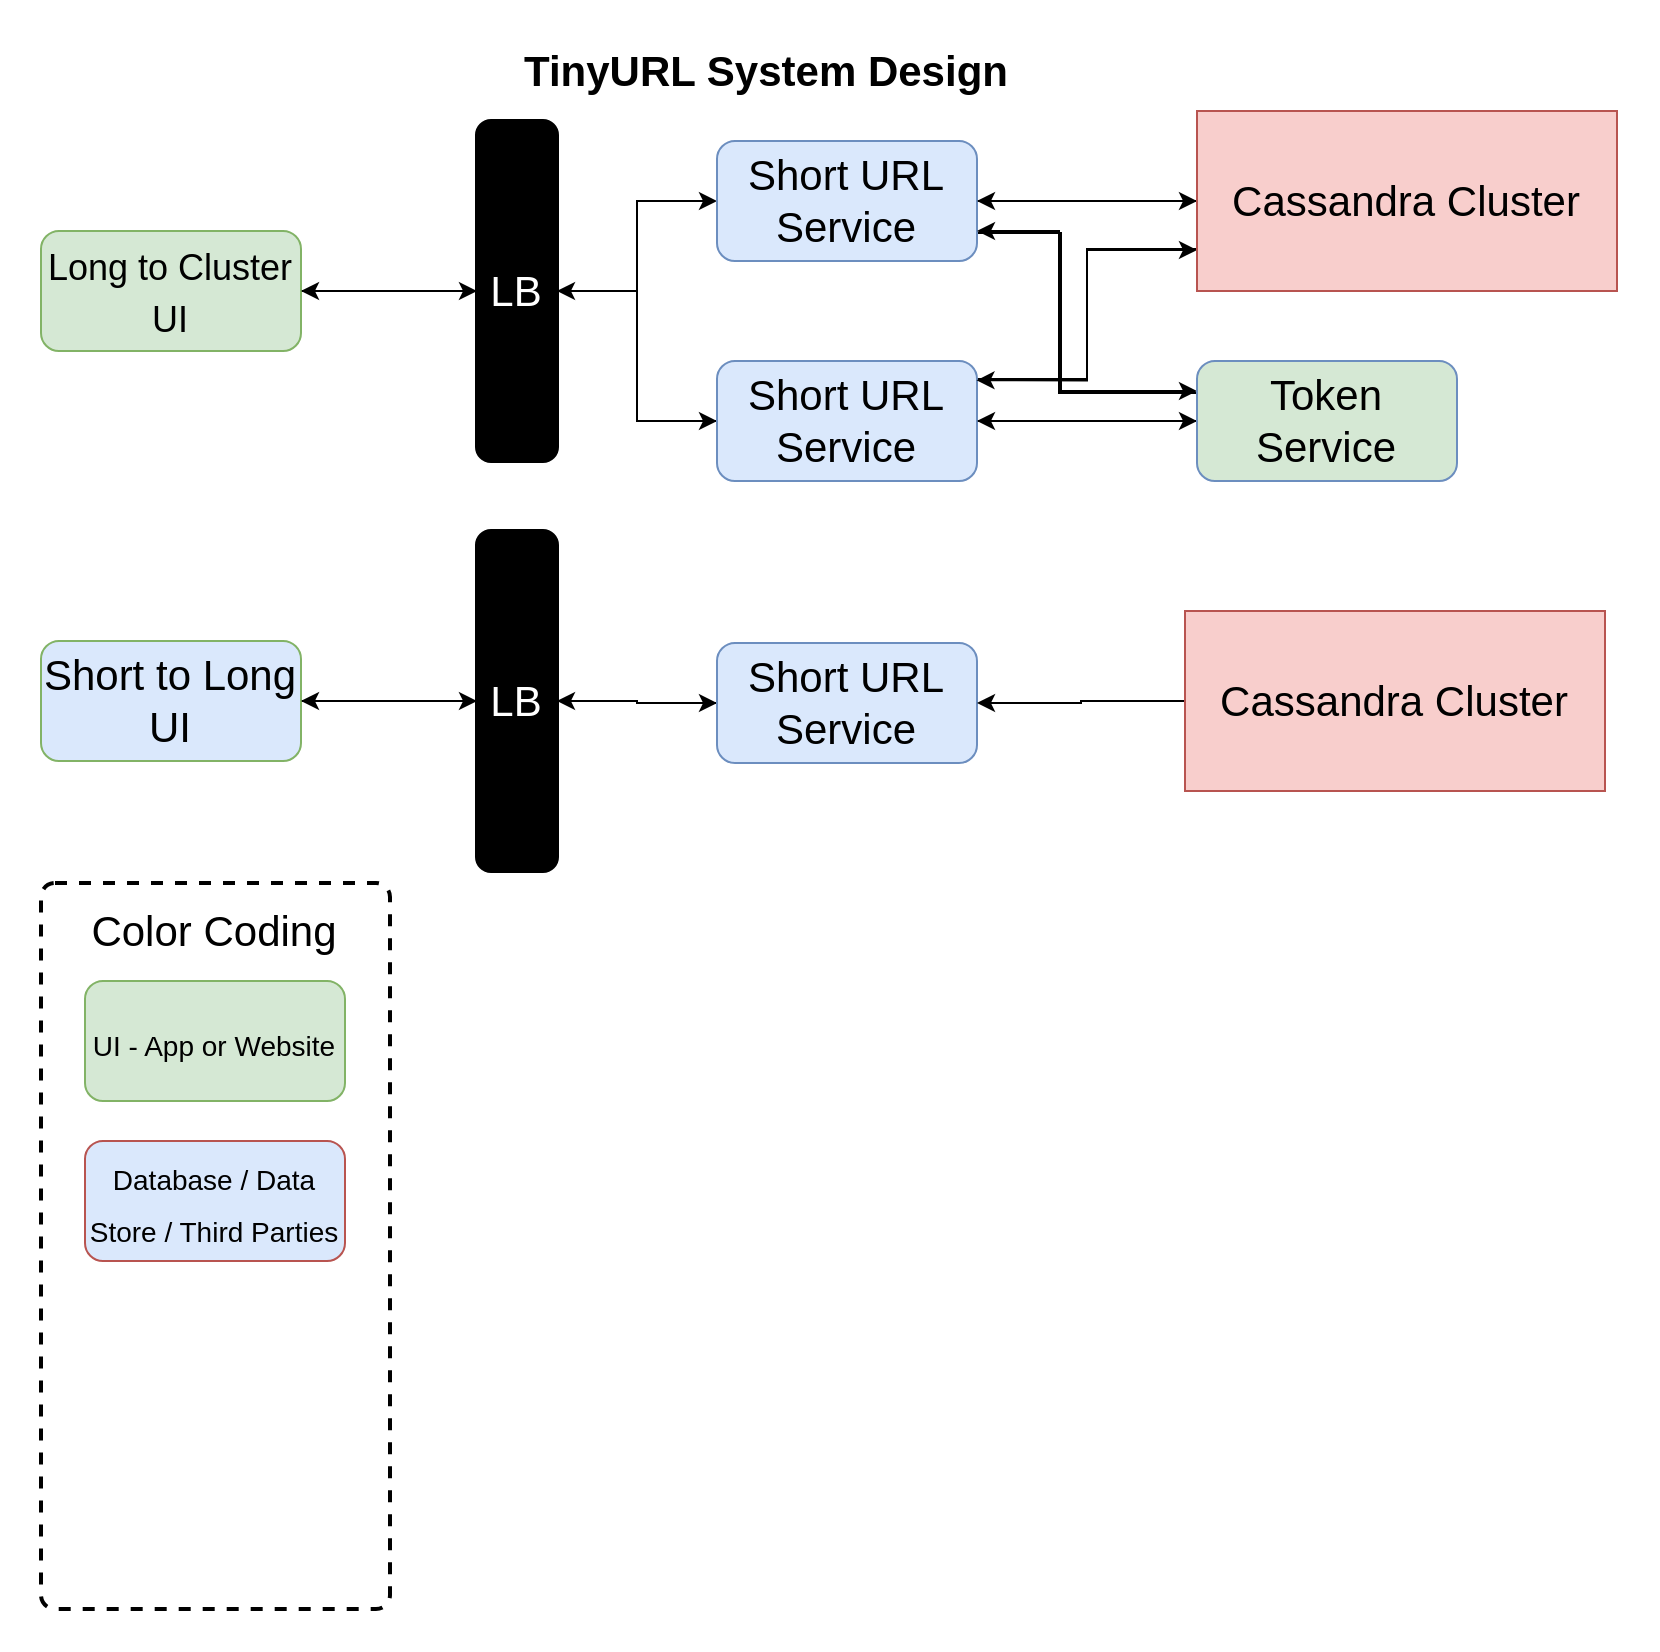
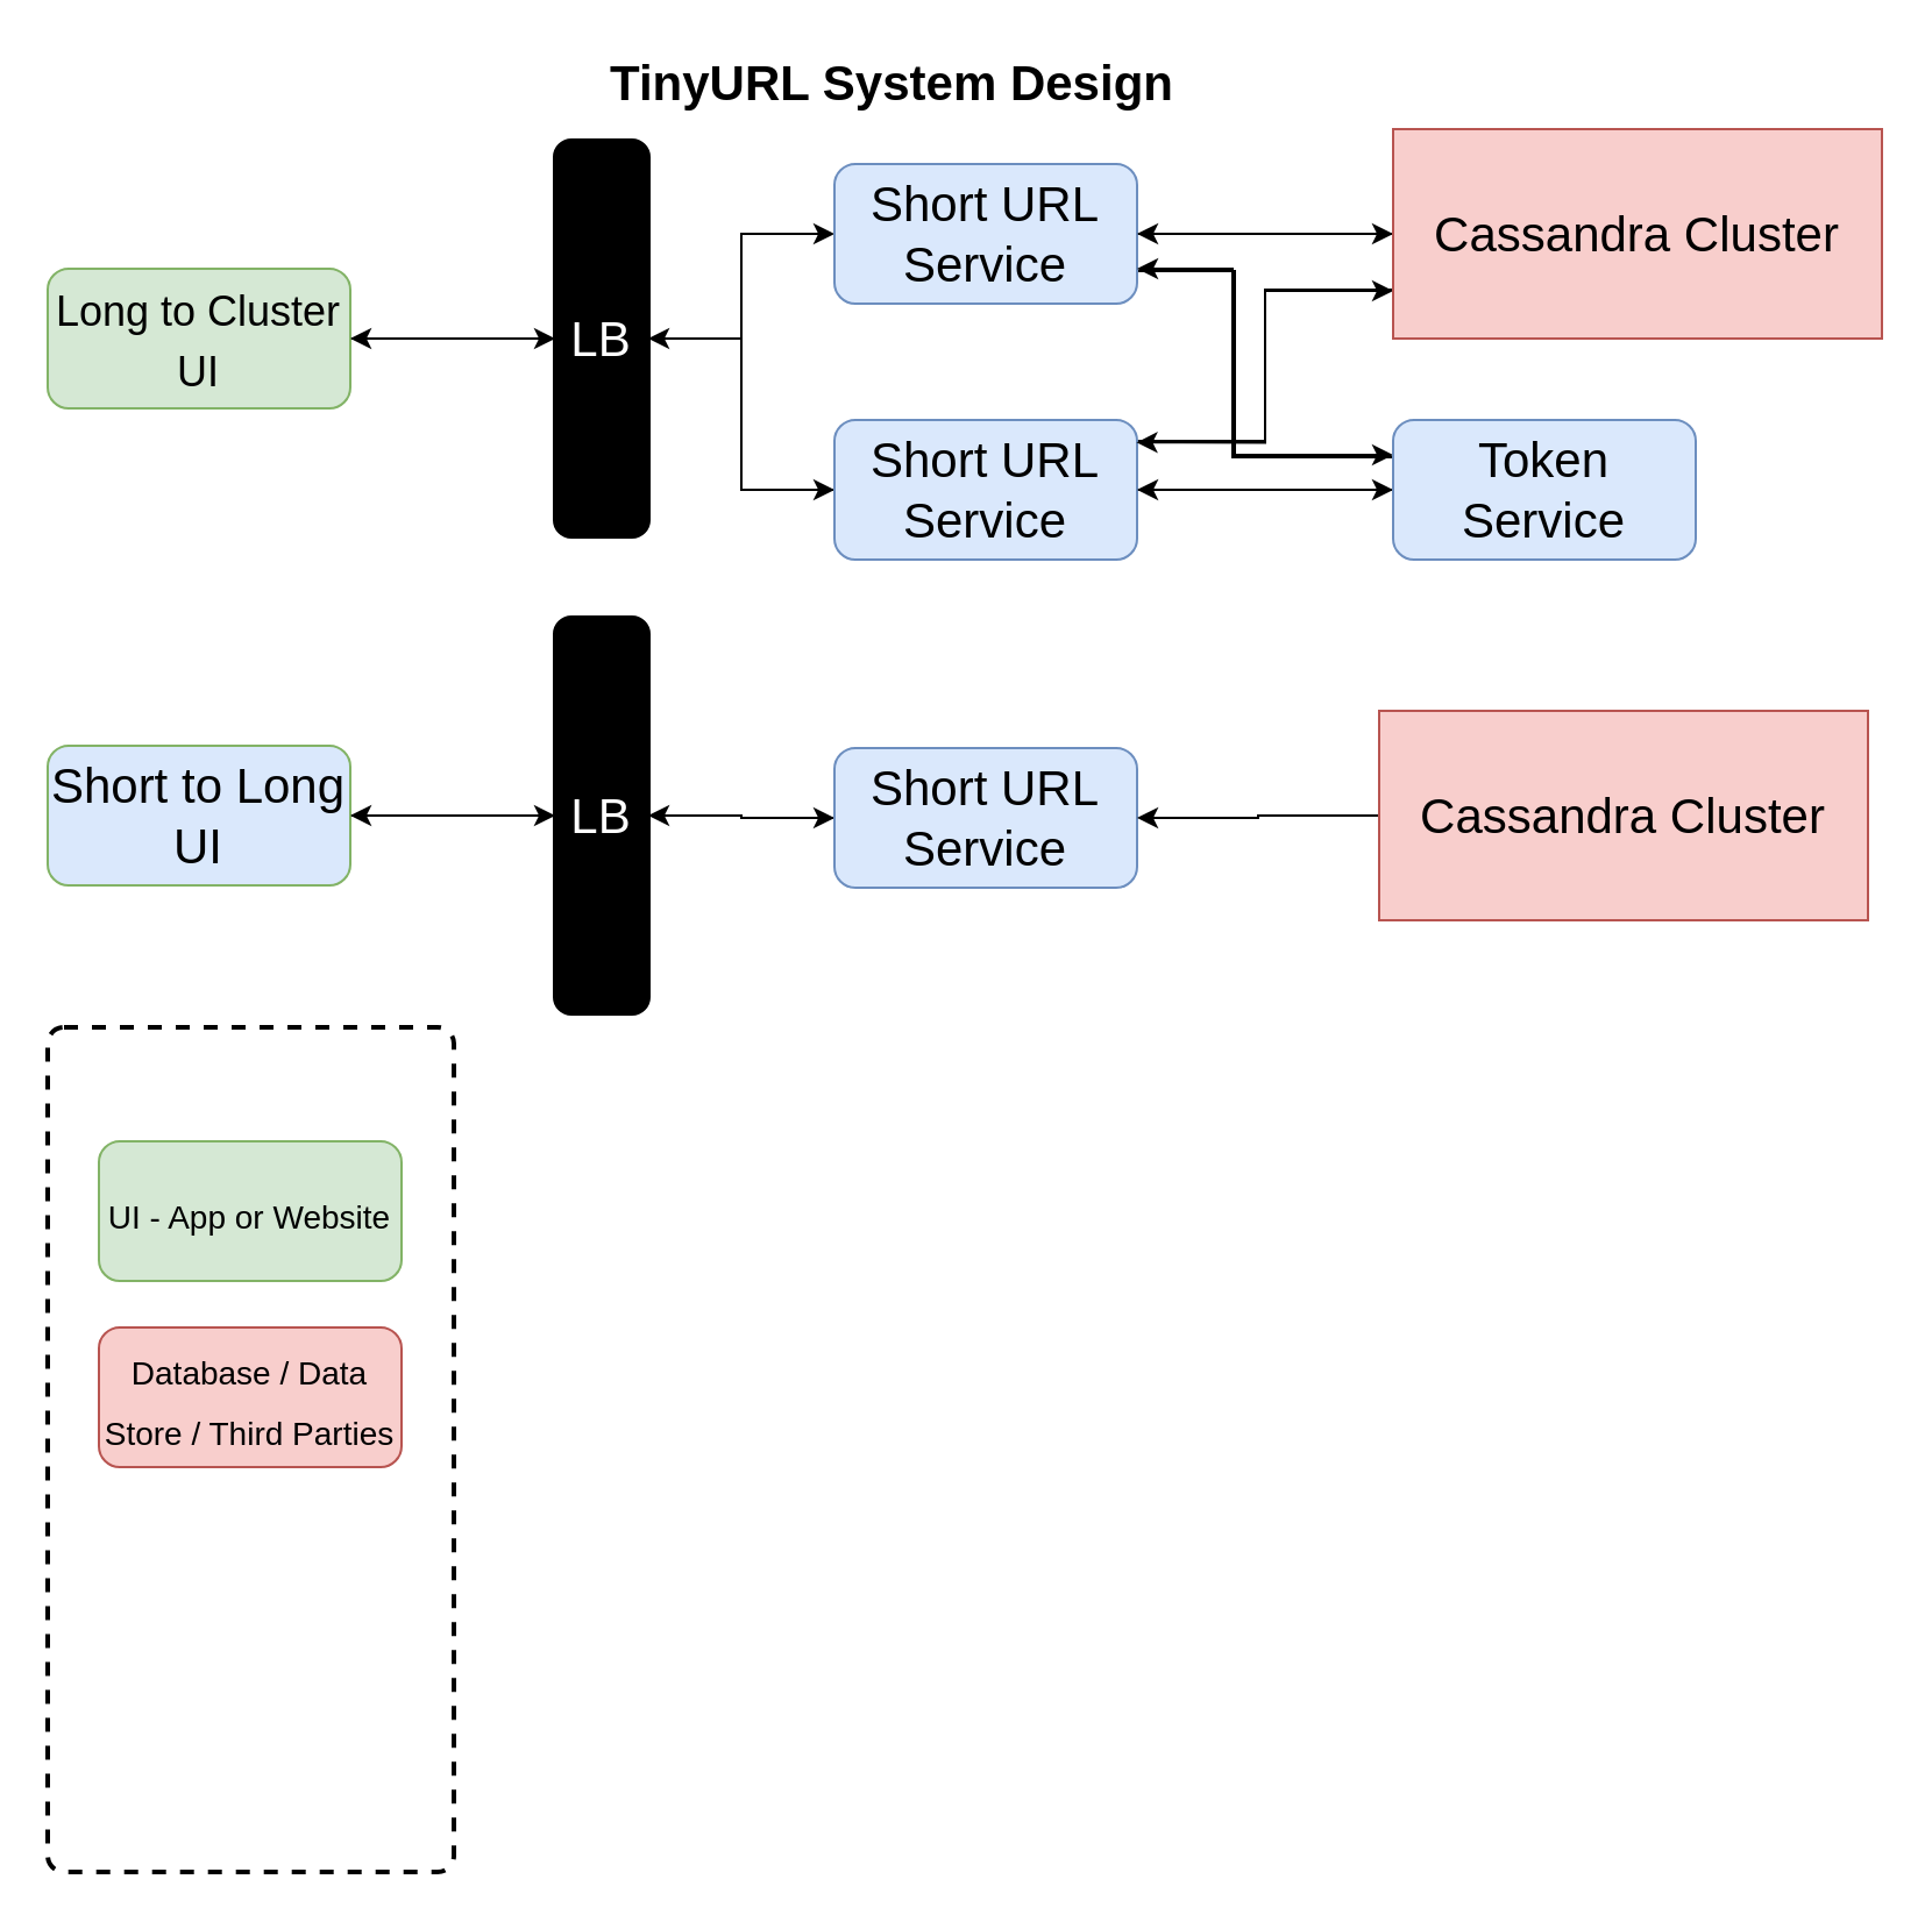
- <mxCell id="26" value="Token Service" style="rounded=1;whiteSpace=wrap;html=1;fontSize=21;fillColor=#d5e8d4;strokeColor=#6c8ebf;" parent="1" vertex="1"><mxGeometry x="598" y="180" width="130" height="60" as="geometry" /></mxCell>
+ <mxCell id="26" value="Token Service" style="rounded=1;whiteSpace=wrap;html=1;fontSize=21;fillColor=#dae8fc;strokeColor=#6c8ebf;" parent="1" vertex="1"><mxGeometry x="598" y="180" width="130" height="60" as="geometry" /></mxCell>
- <mxCell id="34" value="Color Coding" style="text;html=1;strokeColor=none;fillColor=none;align=center;verticalAlign=middle;whiteSpace=wrap;rounded=0;dashed=1;fontSize=21;fontColor=#000000;" parent="1" vertex="1"><mxGeometry x="42" y="450" width="130" height="30" as="geometry" /></mxCell>
- <mxCell id="33" value="&lt;font style=&quot;font-size: 14px&quot;&gt;Database / Data Store / Third Parties&lt;/font&gt;" style="rounded=1;whiteSpace=wrap;html=1;fontSize=21;fillColor=#dae8fc;strokeColor=#b85450;" parent="1" vertex="1"><mxGeometry x="42" y="570" width="130" height="60" as="geometry" /></mxCell>
+ <mxCell id="33" value="&lt;font style=&quot;font-size: 14px&quot;&gt;Database / Data Store / Third Parties&lt;/font&gt;" style="rounded=1;whiteSpace=wrap;html=1;fontSize=21;fillColor=#f8cecc;strokeColor=#b85450;" parent="1" vertex="1"><mxGeometry x="42" y="570" width="130" height="60" as="geometry" /></mxCell>
